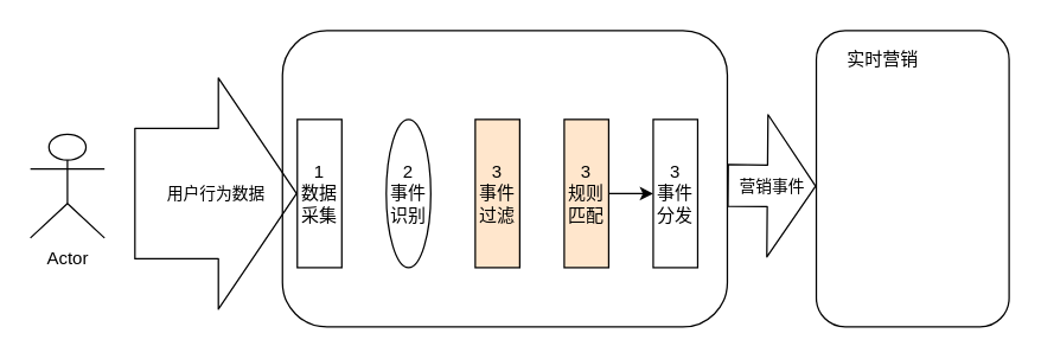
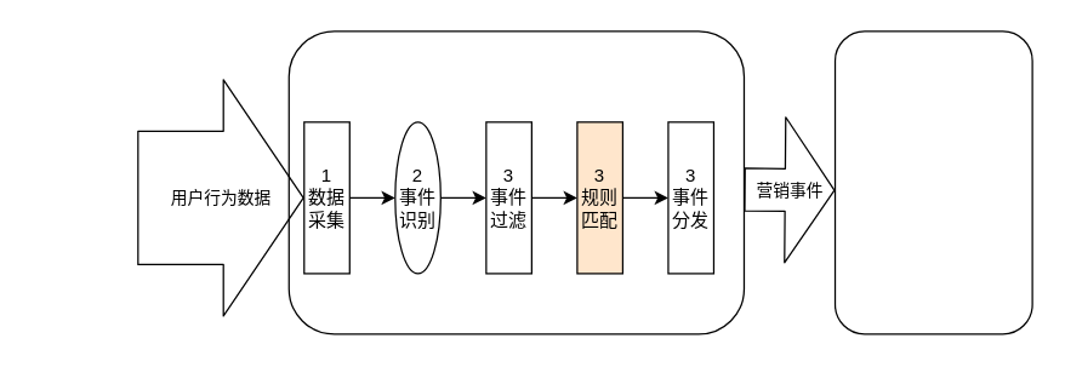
- <mxCell id="15" value="实时营销" style="text;html=1;strokeColor=none;fillColor=none;align=center;verticalAlign=middle;whiteSpace=wrap;rounded=0;" vertex="1" parent="1"><mxGeometry x="560" y="30" width="70" height="20" as="geometry" /></mxCell>
- <mxCell id="4" value="Actor" style="shape=umlActor;verticalLabelPosition=bottom;labelBackgroundColor=#ffffff;verticalAlign=top;html=1;outlineConnect=0;" vertex="1" parent="1"><mxGeometry x="20" y="90" width="50" height="70" as="geometry" /></mxCell>
+ <mxCell id="5" style="edgeStyle=orthogonalEdgeStyle;rounded=0;orthogonalLoop=1;jettySize=auto;html=1;exitX=1;exitY=0.5;exitDx=0;exitDy=0;" edge="1" parent="1" source="6" target="8"><mxGeometry relative="1" as="geometry" /></mxCell>
+ <mxCell id="7" style="edgeStyle=orthogonalEdgeStyle;rounded=0;orthogonalLoop=1;jettySize=auto;html=1;exitX=1;exitY=0.5;exitDx=0;exitDy=0;" edge="1" parent="1" source="8" target="10"><mxGeometry relative="1" as="geometry" /></mxCell>
- <mxCell id="10" value="3&lt;br&gt;事件过滤" style="rounded=0;whiteSpace=wrap;html=1;fillColor=#ffe6cc;" vertex="1" parent="1"><mxGeometry x="320" y="80" width="30" height="100" as="geometry" /></mxCell>
+ <mxCell id="10" value="3&lt;br&gt;事件过滤" style="rounded=0;whiteSpace=wrap;html=1;" vertex="1" parent="1"><mxGeometry x="320" y="80" width="30" height="100" as="geometry" /></mxCell>
+ <mxCell id="9" style="edgeStyle=orthogonalEdgeStyle;rounded=0;orthogonalLoop=1;jettySize=auto;html=1;exitX=1;exitY=0.5;exitDx=0;exitDy=0;" edge="1" parent="1" source="10" target="12"><mxGeometry relative="1" as="geometry" /></mxCell>
